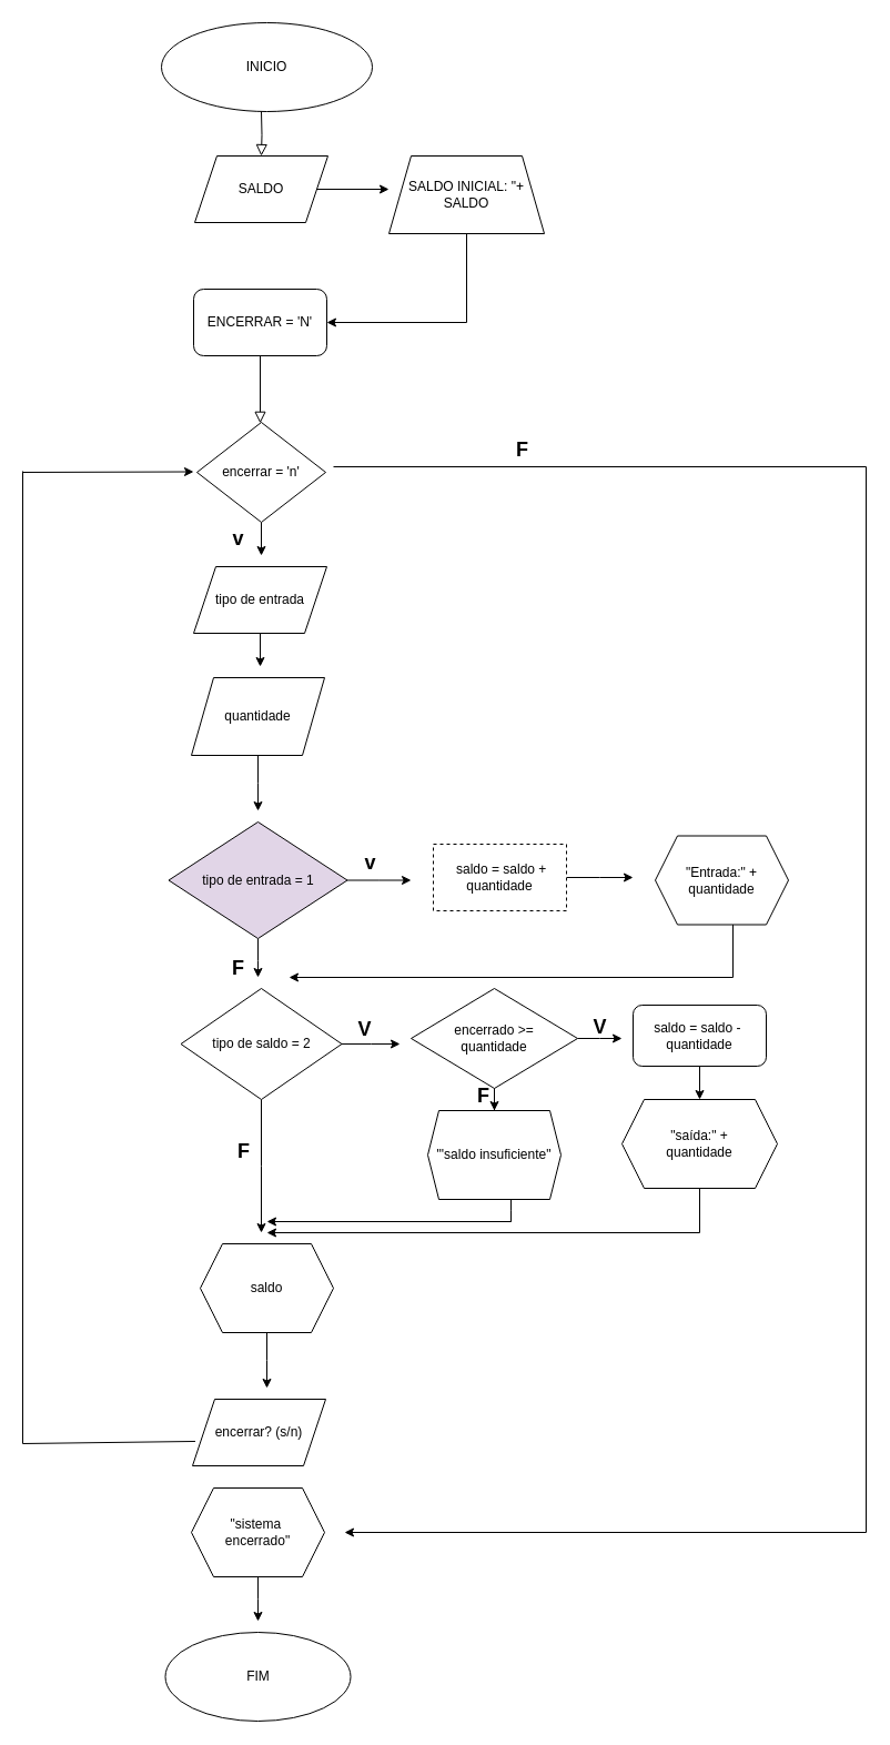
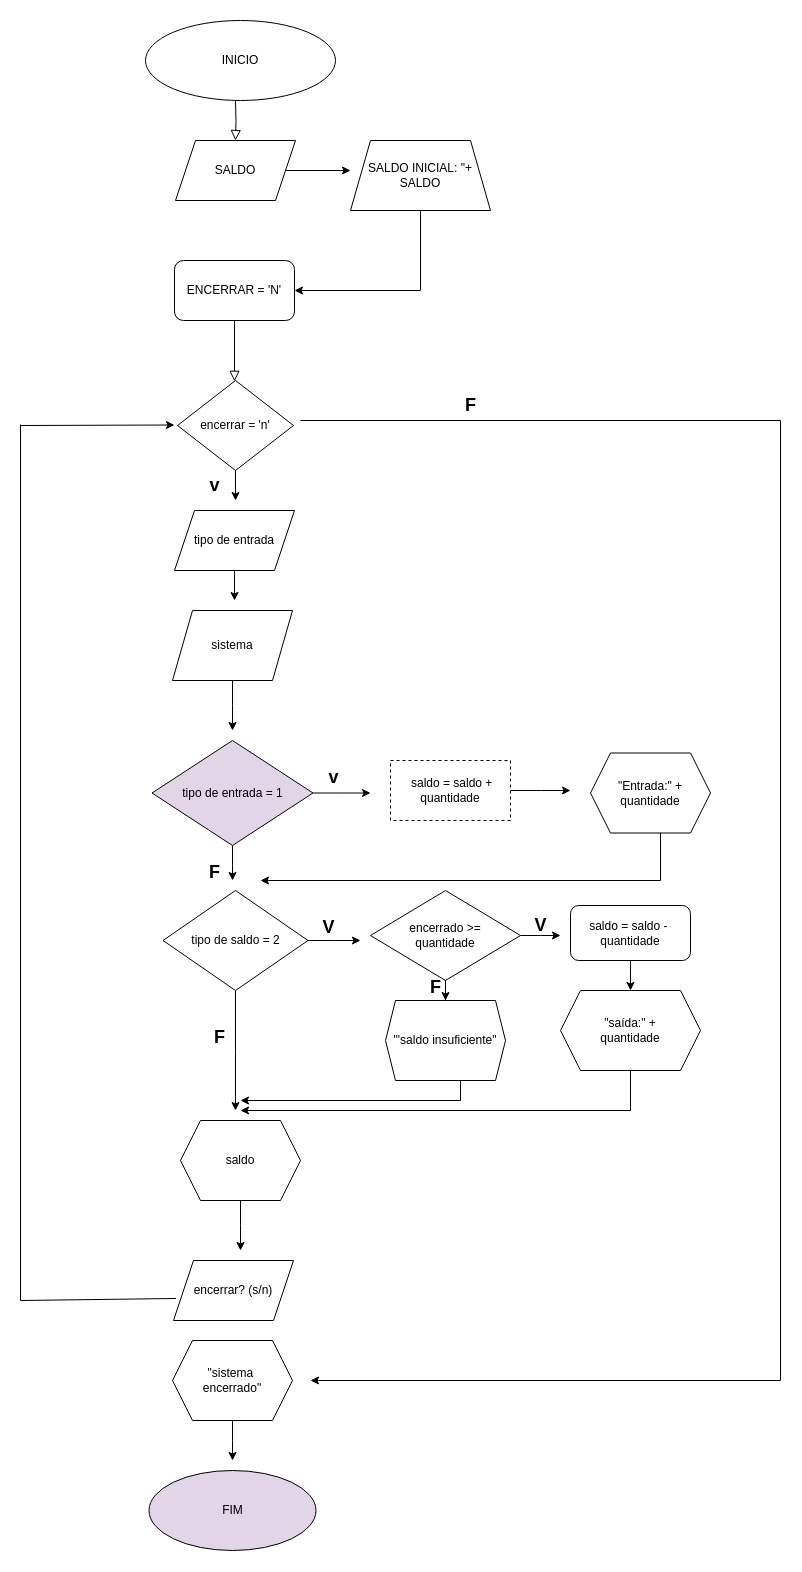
- <mxCell id="37" value="quantidade" style="shape=parallelogram;perimeter=parallelogramPerimeter;whiteSpace=wrap;html=1;fixedSize=1;" vertex="1" parent="1"><mxGeometry x="172" y="610" width="120" height="70" as="geometry" /></mxCell>
+ <mxCell id="37" value="sistema" style="shape=parallelogram;perimeter=parallelogramPerimeter;whiteSpace=wrap;html=1;fixedSize=1;" vertex="1" parent="1"><mxGeometry x="172" y="610" width="120" height="70" as="geometry" /></mxCell>
- <mxCell id="2" value="&lt;font style=&quot;vertical-align: inherit;&quot;&gt;&lt;font style=&quot;vertical-align: inherit;&quot;&gt;FIM&lt;/font&gt;&lt;/font&gt;" style="ellipse;whiteSpace=wrap;html=1;" vertex="1" parent="1"><mxGeometry x="148.5" y="1470" width="167" height="80" as="geometry" /></mxCell>
+ <mxCell id="2" value="&lt;font style=&quot;vertical-align: inherit;&quot;&gt;&lt;font style=&quot;vertical-align: inherit;&quot;&gt;FIM&lt;/font&gt;&lt;/font&gt;" style="ellipse;whiteSpace=wrap;html=1;fillColor=#e1d5e7;" vertex="1" parent="1"><mxGeometry x="148.5" y="1470" width="167" height="80" as="geometry" /></mxCell>
